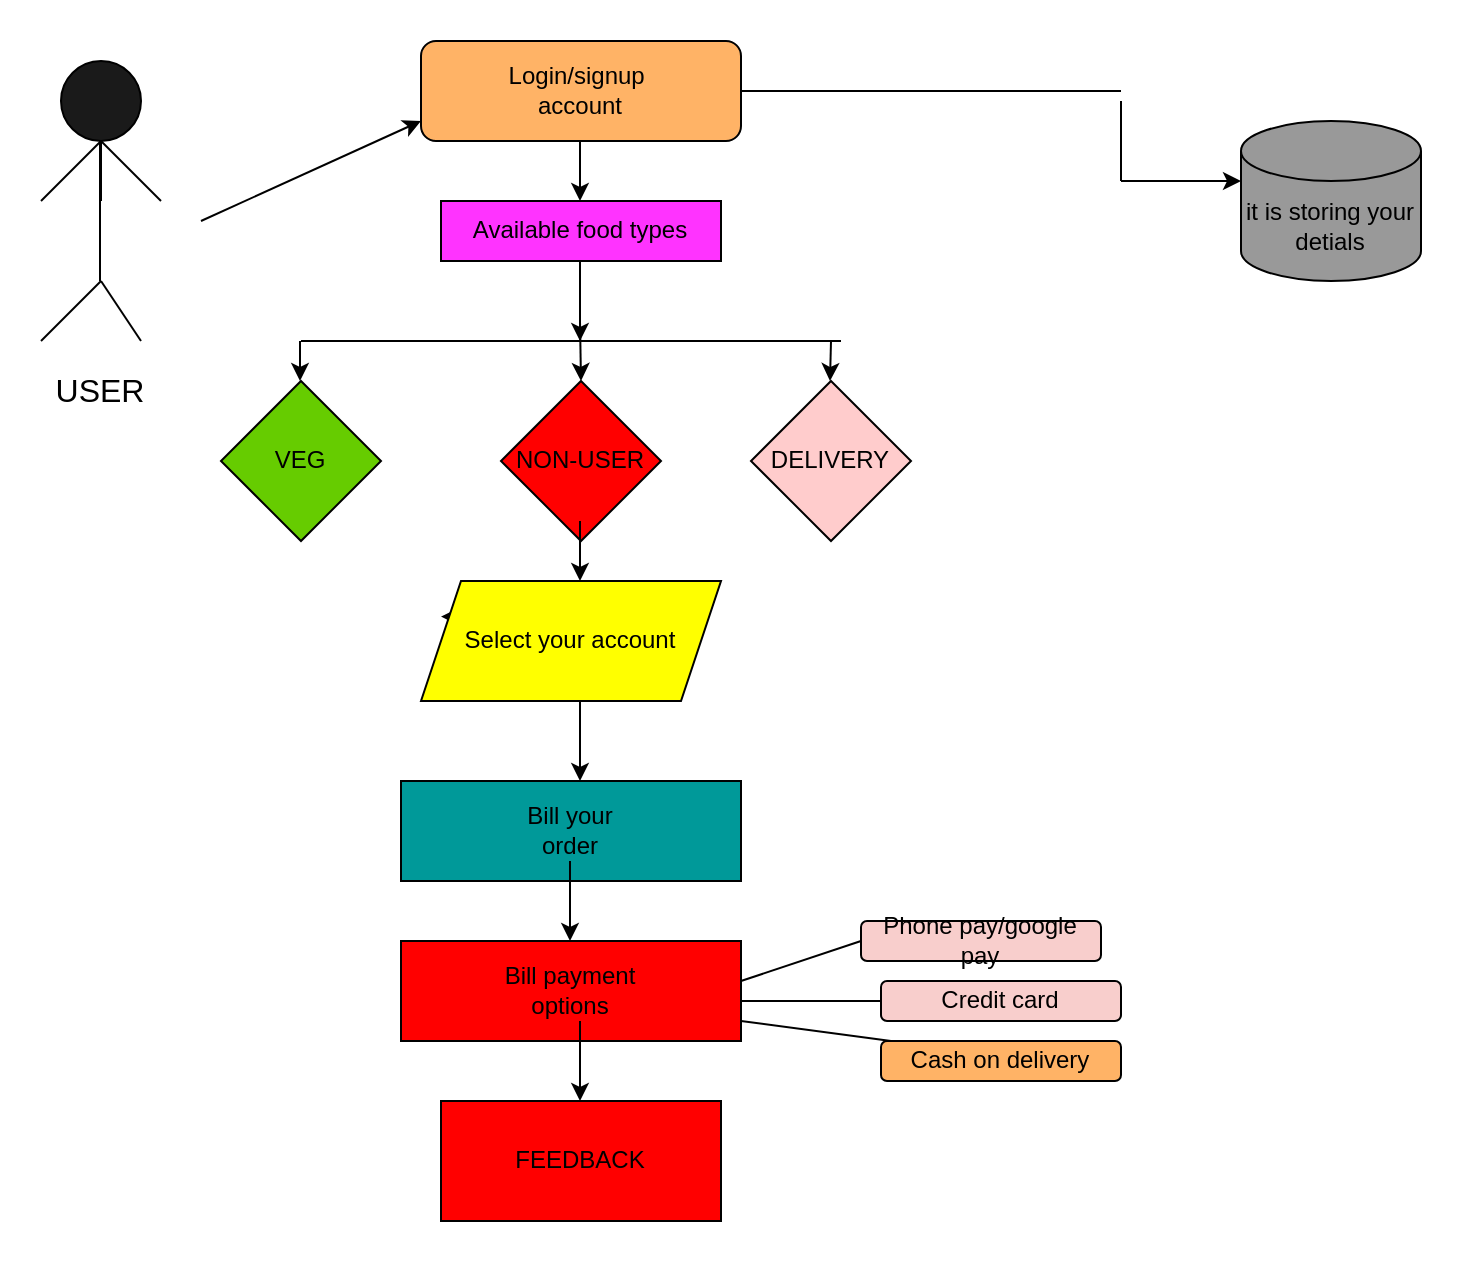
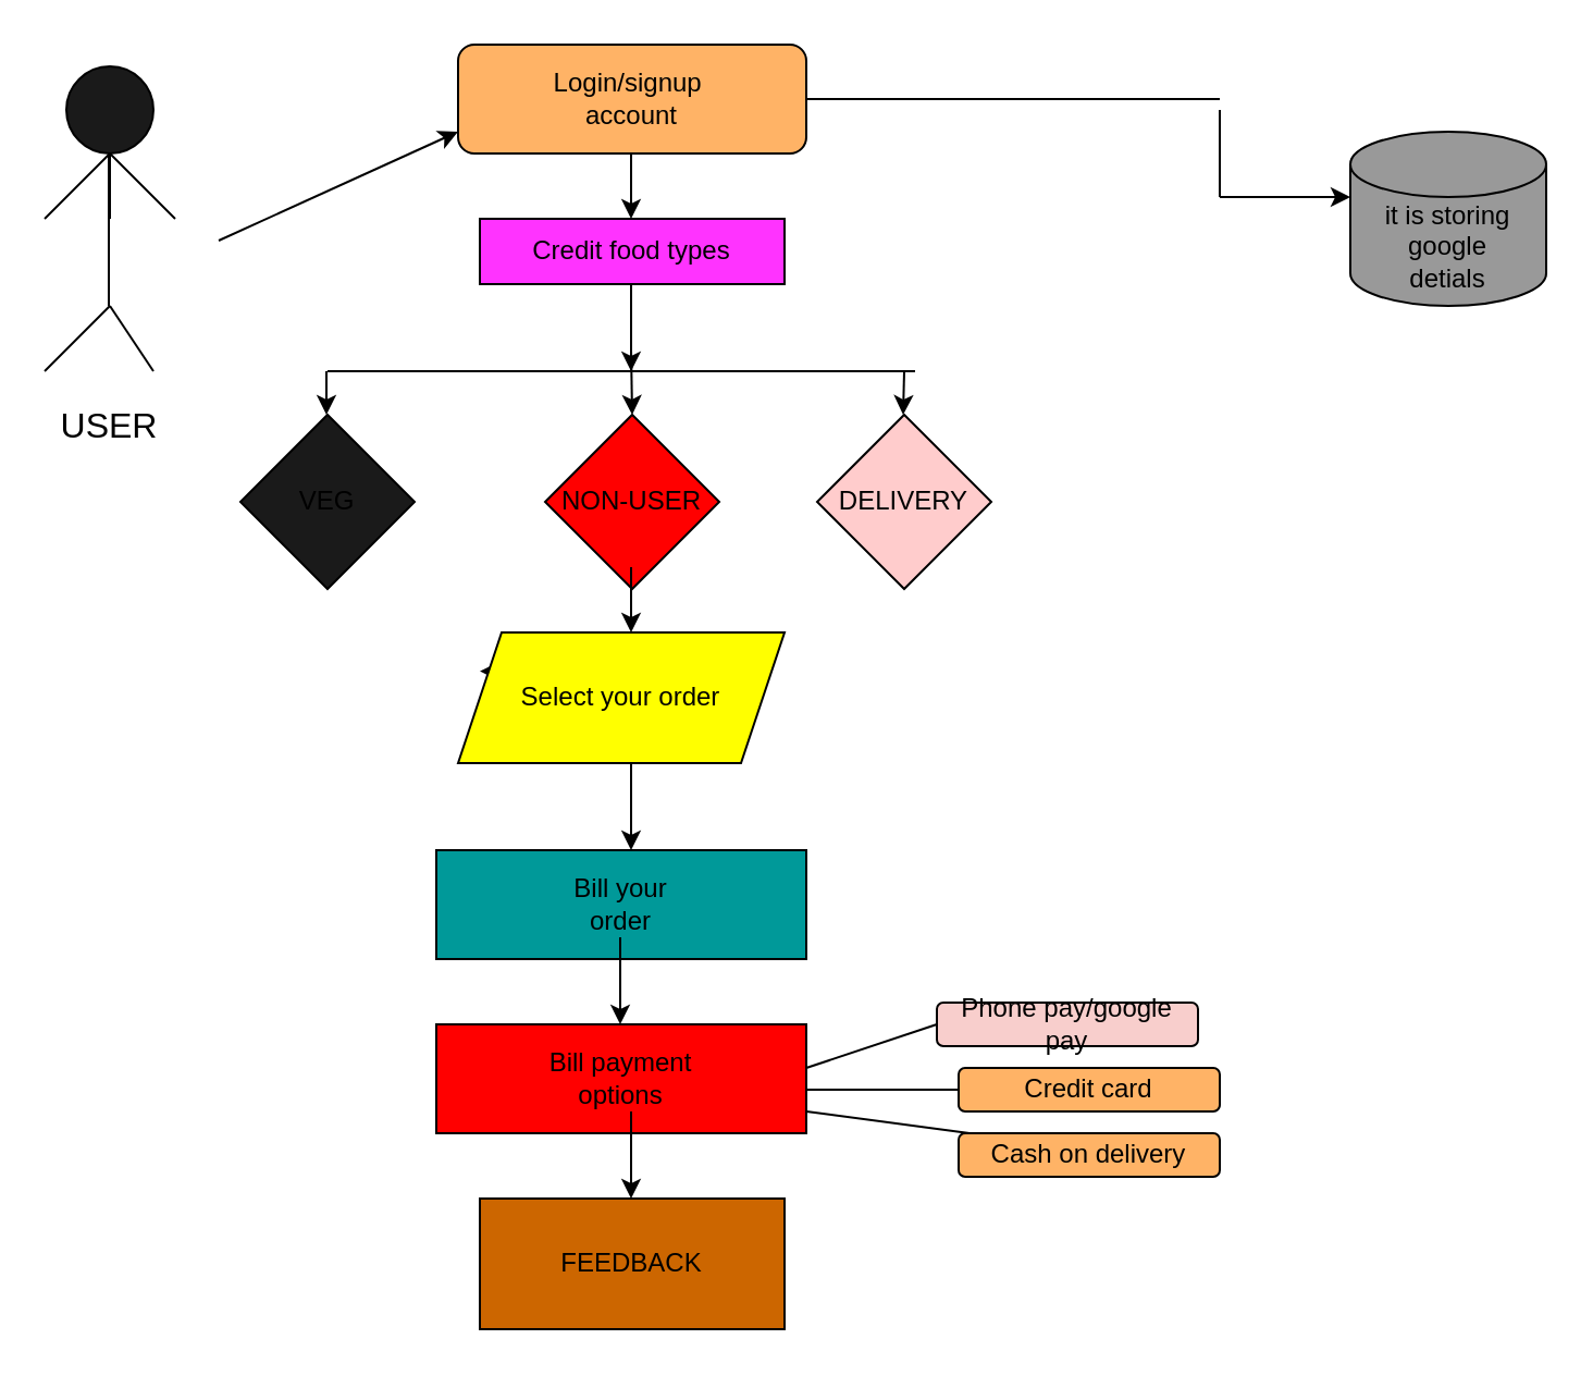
- <mxCell id="28" value="it is storing your&lt;div&gt;detials&lt;/div&gt;" style="shape=cylinder3;whiteSpace=wrap;html=1;boundedLbl=1;backgroundOutline=1;size=15;fillColor=#999999;" vertex="1" parent="1"><mxGeometry x="620" y="60" width="90" height="80" as="geometry" /></mxCell>
+ <mxCell id="28" value="it is storing google&lt;div&gt;detials&lt;/div&gt;" style="shape=cylinder3;whiteSpace=wrap;html=1;boundedLbl=1;backgroundOutline=1;size=15;fillColor=#999999;" vertex="1" parent="1"><mxGeometry x="620" y="60" width="90" height="80" as="geometry" /></mxCell>
- <mxCell id="10" value="Available food types" style="rounded=0;whiteSpace=wrap;html=1;fillColor=#FF33FF;" vertex="1" parent="1"><mxGeometry x="220" y="100" width="140" height="30" as="geometry" /></mxCell>
+ <mxCell id="10" value="Credit food types" style="rounded=0;whiteSpace=wrap;html=1;fillColor=#FF33FF;" vertex="1" parent="1"><mxGeometry x="220" y="100" width="140" height="30" as="geometry" /></mxCell>
- <mxCell id="12" value="VEG" style="rhombus;whiteSpace=wrap;html=1;fillColor=#66CC00;" vertex="1" parent="1"><mxGeometry x="110" y="190" width="80" height="80" as="geometry" /></mxCell>
+ <mxCell id="12" value="VEG" style="rhombus;whiteSpace=wrap;html=1;fillColor=#1a1a1a;" vertex="1" parent="1"><mxGeometry x="110" y="190" width="80" height="80" as="geometry" /></mxCell>
- <mxCell id="22" value="Select your account" style="shape=parallelogram;perimeter=parallelogramPerimeter;whiteSpace=wrap;html=1;fixedSize=1;fillColor=#FFFF00;" vertex="1" parent="1"><mxGeometry x="210" y="290" width="150" height="60" as="geometry" /></mxCell>
+ <mxCell id="22" value="Select your order" style="shape=parallelogram;perimeter=parallelogramPerimeter;whiteSpace=wrap;html=1;fixedSize=1;fillColor=#FFFF00;" vertex="1" parent="1"><mxGeometry x="210" y="290" width="150" height="60" as="geometry" /></mxCell>
- <mxCell id="32" value="Credit card" style="rounded=1;whiteSpace=wrap;html=1;fillColor=#f8cecc;" vertex="1" parent="1"><mxGeometry x="440" y="490" width="120" height="20" as="geometry" /></mxCell>
+ <mxCell id="32" value="Credit card" style="rounded=1;whiteSpace=wrap;html=1;fillColor=#FFB366;" vertex="1" parent="1"><mxGeometry x="440" y="490" width="120" height="20" as="geometry" /></mxCell>
- <mxCell id="40" value="FEEDBACK" style="rounded=0;whiteSpace=wrap;html=1;fillColor=#ff0000;" vertex="1" parent="1"><mxGeometry x="220" y="550" width="140" height="60" as="geometry" /></mxCell>
+ <mxCell id="40" value="FEEDBACK" style="rounded=0;whiteSpace=wrap;html=1;fillColor=#CC6600;" vertex="1" parent="1"><mxGeometry x="220" y="550" width="140" height="60" as="geometry" /></mxCell>
